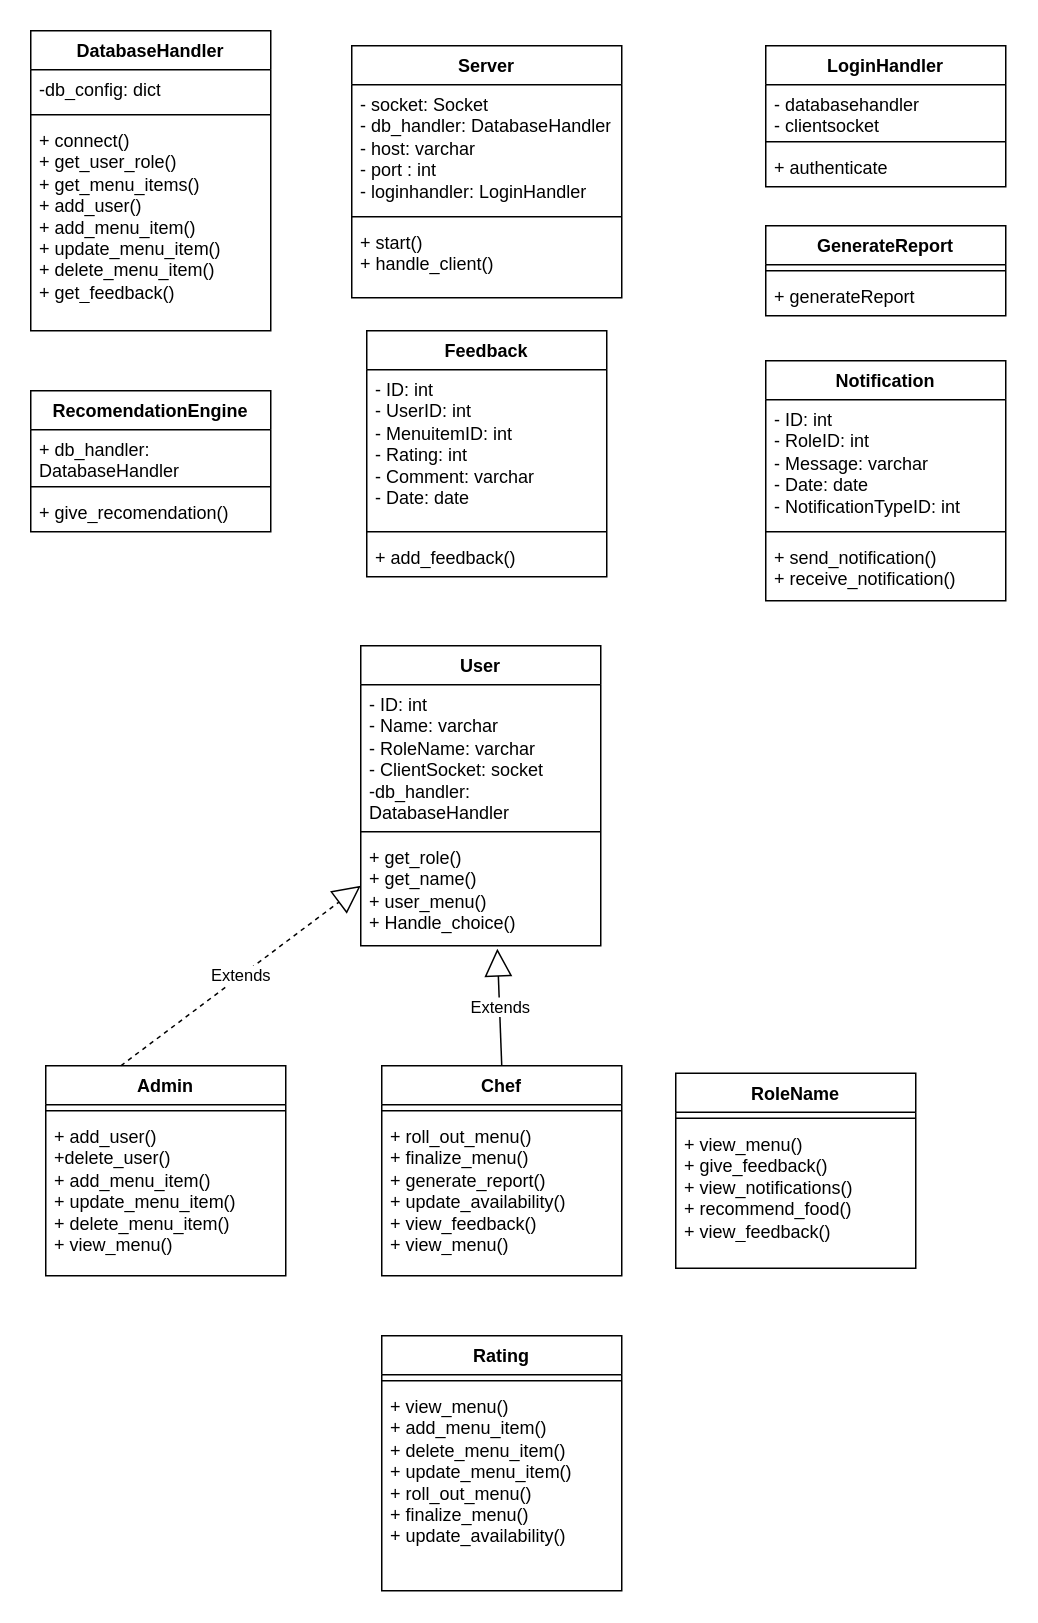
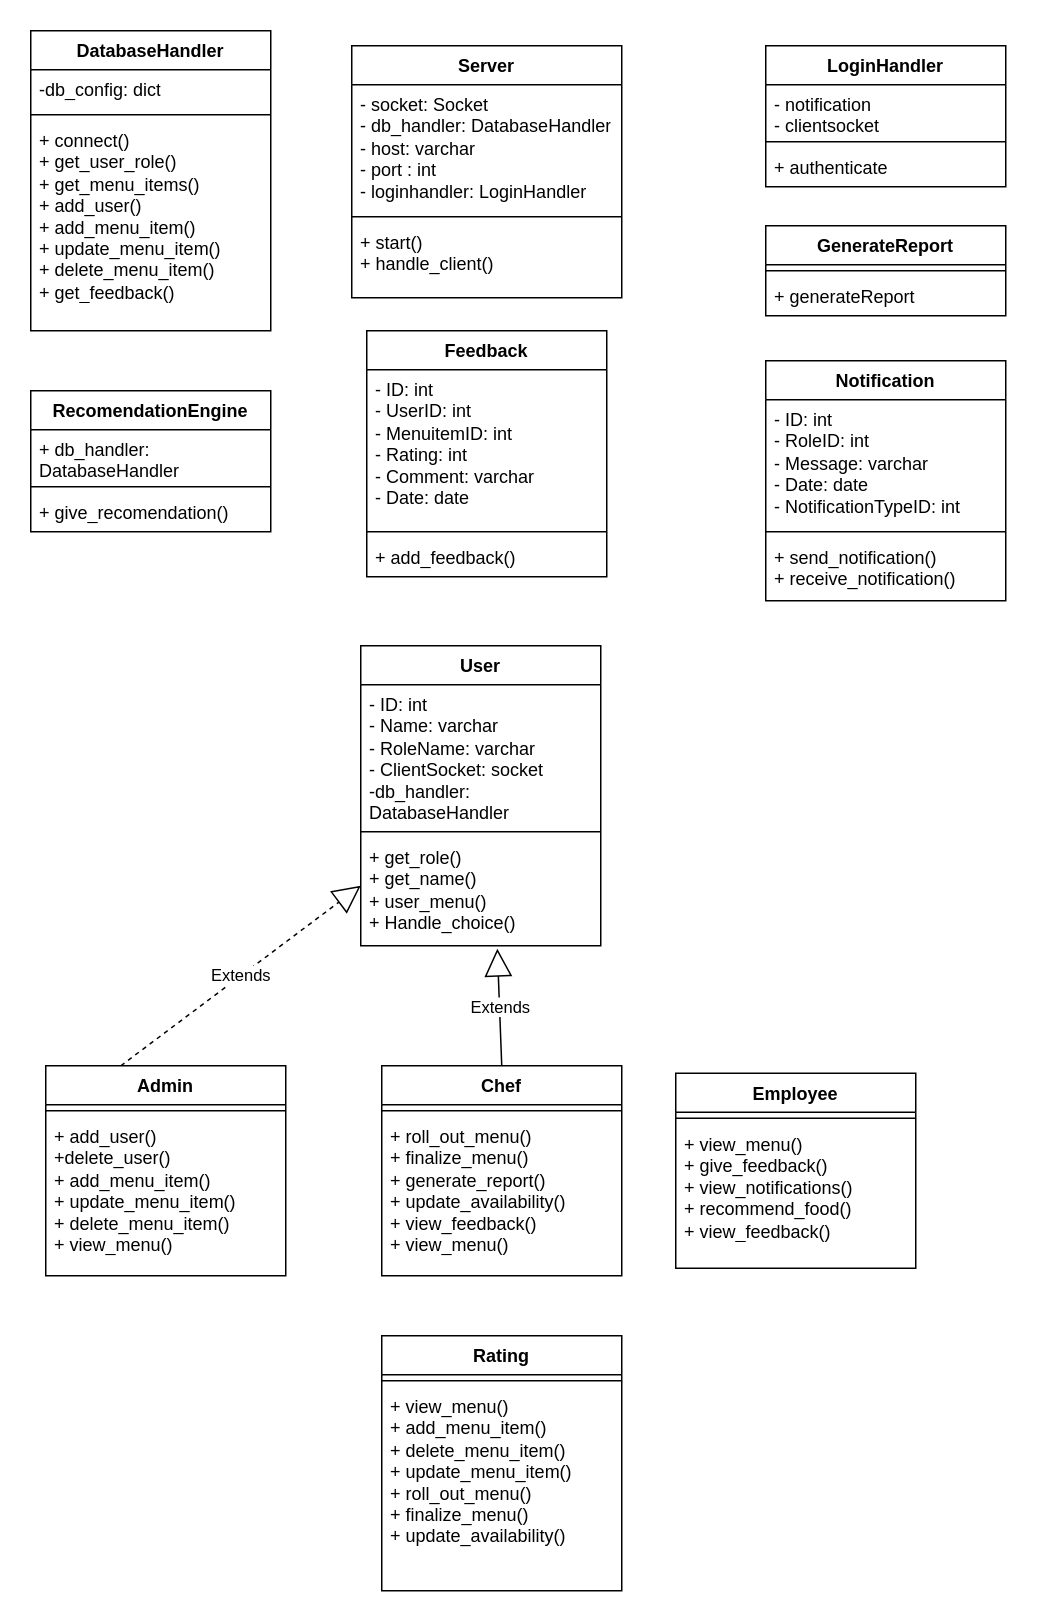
- <mxCell id="44" value="- databasehandler&lt;div&gt;- clientsocket&lt;/div&gt;&lt;div&gt;&lt;br&gt;&lt;/div&gt;" style="text;strokeColor=none;fillColor=none;align=left;verticalAlign=top;spacingLeft=4;spacingRight=4;overflow=hidden;rotatable=0;points=[[0,0.5],[1,0.5]];portConstraint=eastwest;whiteSpace=wrap;html=1;" vertex="1" parent="43"><mxGeometry y="26" width="160" height="34" as="geometry" /></mxCell>
+ <mxCell id="44" value="- notification&lt;div&gt;- clientsocket&lt;/div&gt;&lt;div&gt;&lt;br&gt;&lt;/div&gt;" style="text;strokeColor=none;fillColor=none;align=left;verticalAlign=top;spacingLeft=4;spacingRight=4;overflow=hidden;rotatable=0;points=[[0,0.5],[1,0.5]];portConstraint=eastwest;whiteSpace=wrap;html=1;" vertex="1" parent="43"><mxGeometry y="26" width="160" height="34" as="geometry" /></mxCell>
- <mxCell id="20" value="RoleName" style="swimlane;fontStyle=1;align=center;verticalAlign=top;childLayout=stackLayout;horizontal=1;startSize=26;horizontalStack=0;resizeParent=1;resizeParentMax=0;resizeLast=0;collapsible=1;marginBottom=0;whiteSpace=wrap;html=1;" parent="1" vertex="1"><mxGeometry x="450" y="715" width="160" height="130" as="geometry" /></mxCell>
+ <mxCell id="20" value="Employee" style="swimlane;fontStyle=1;align=center;verticalAlign=top;childLayout=stackLayout;horizontal=1;startSize=26;horizontalStack=0;resizeParent=1;resizeParentMax=0;resizeLast=0;collapsible=1;marginBottom=0;whiteSpace=wrap;html=1;" parent="1" vertex="1"><mxGeometry x="450" y="715" width="160" height="130" as="geometry" /></mxCell>
